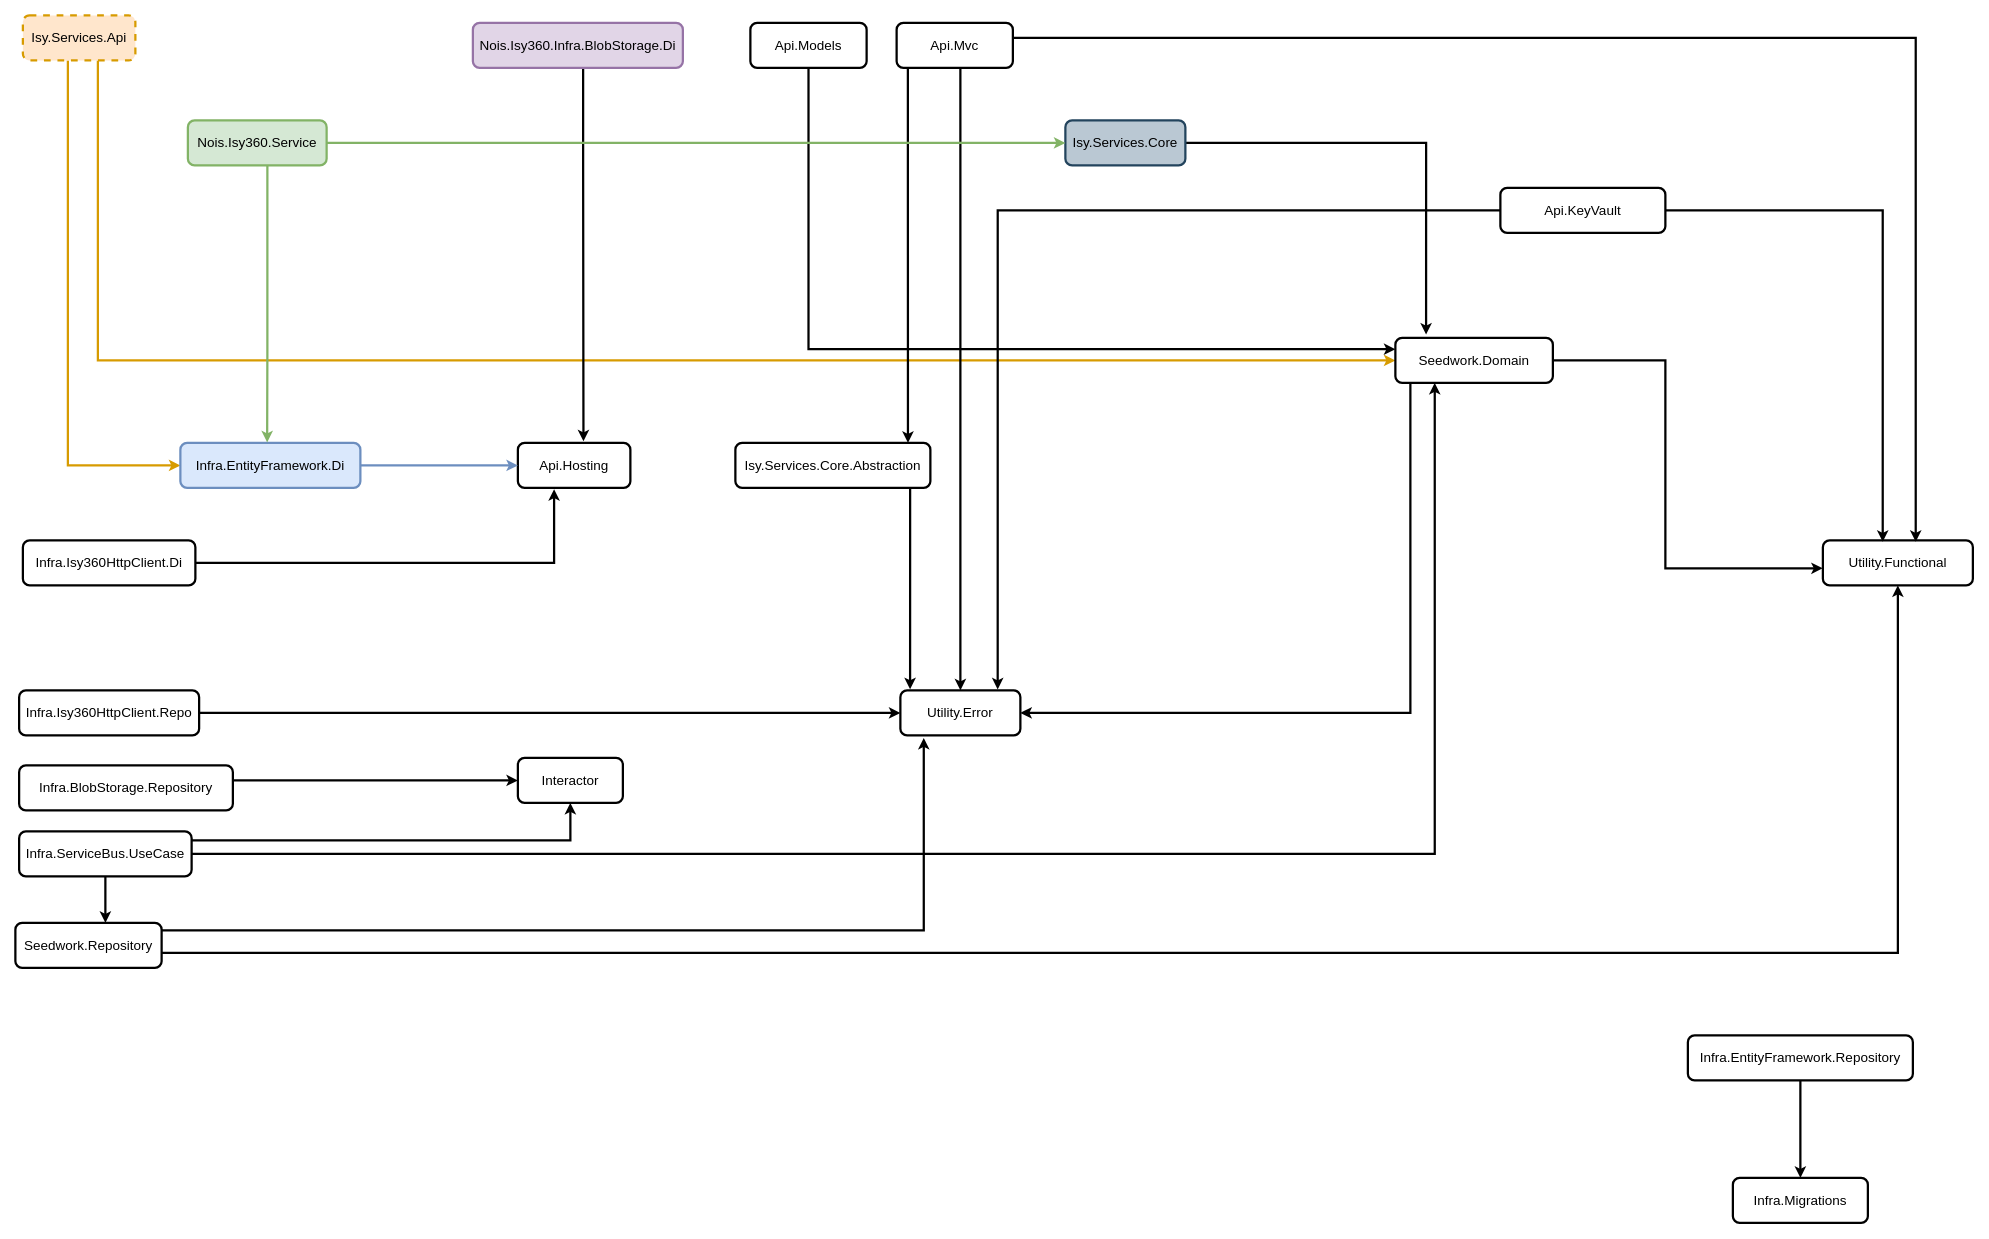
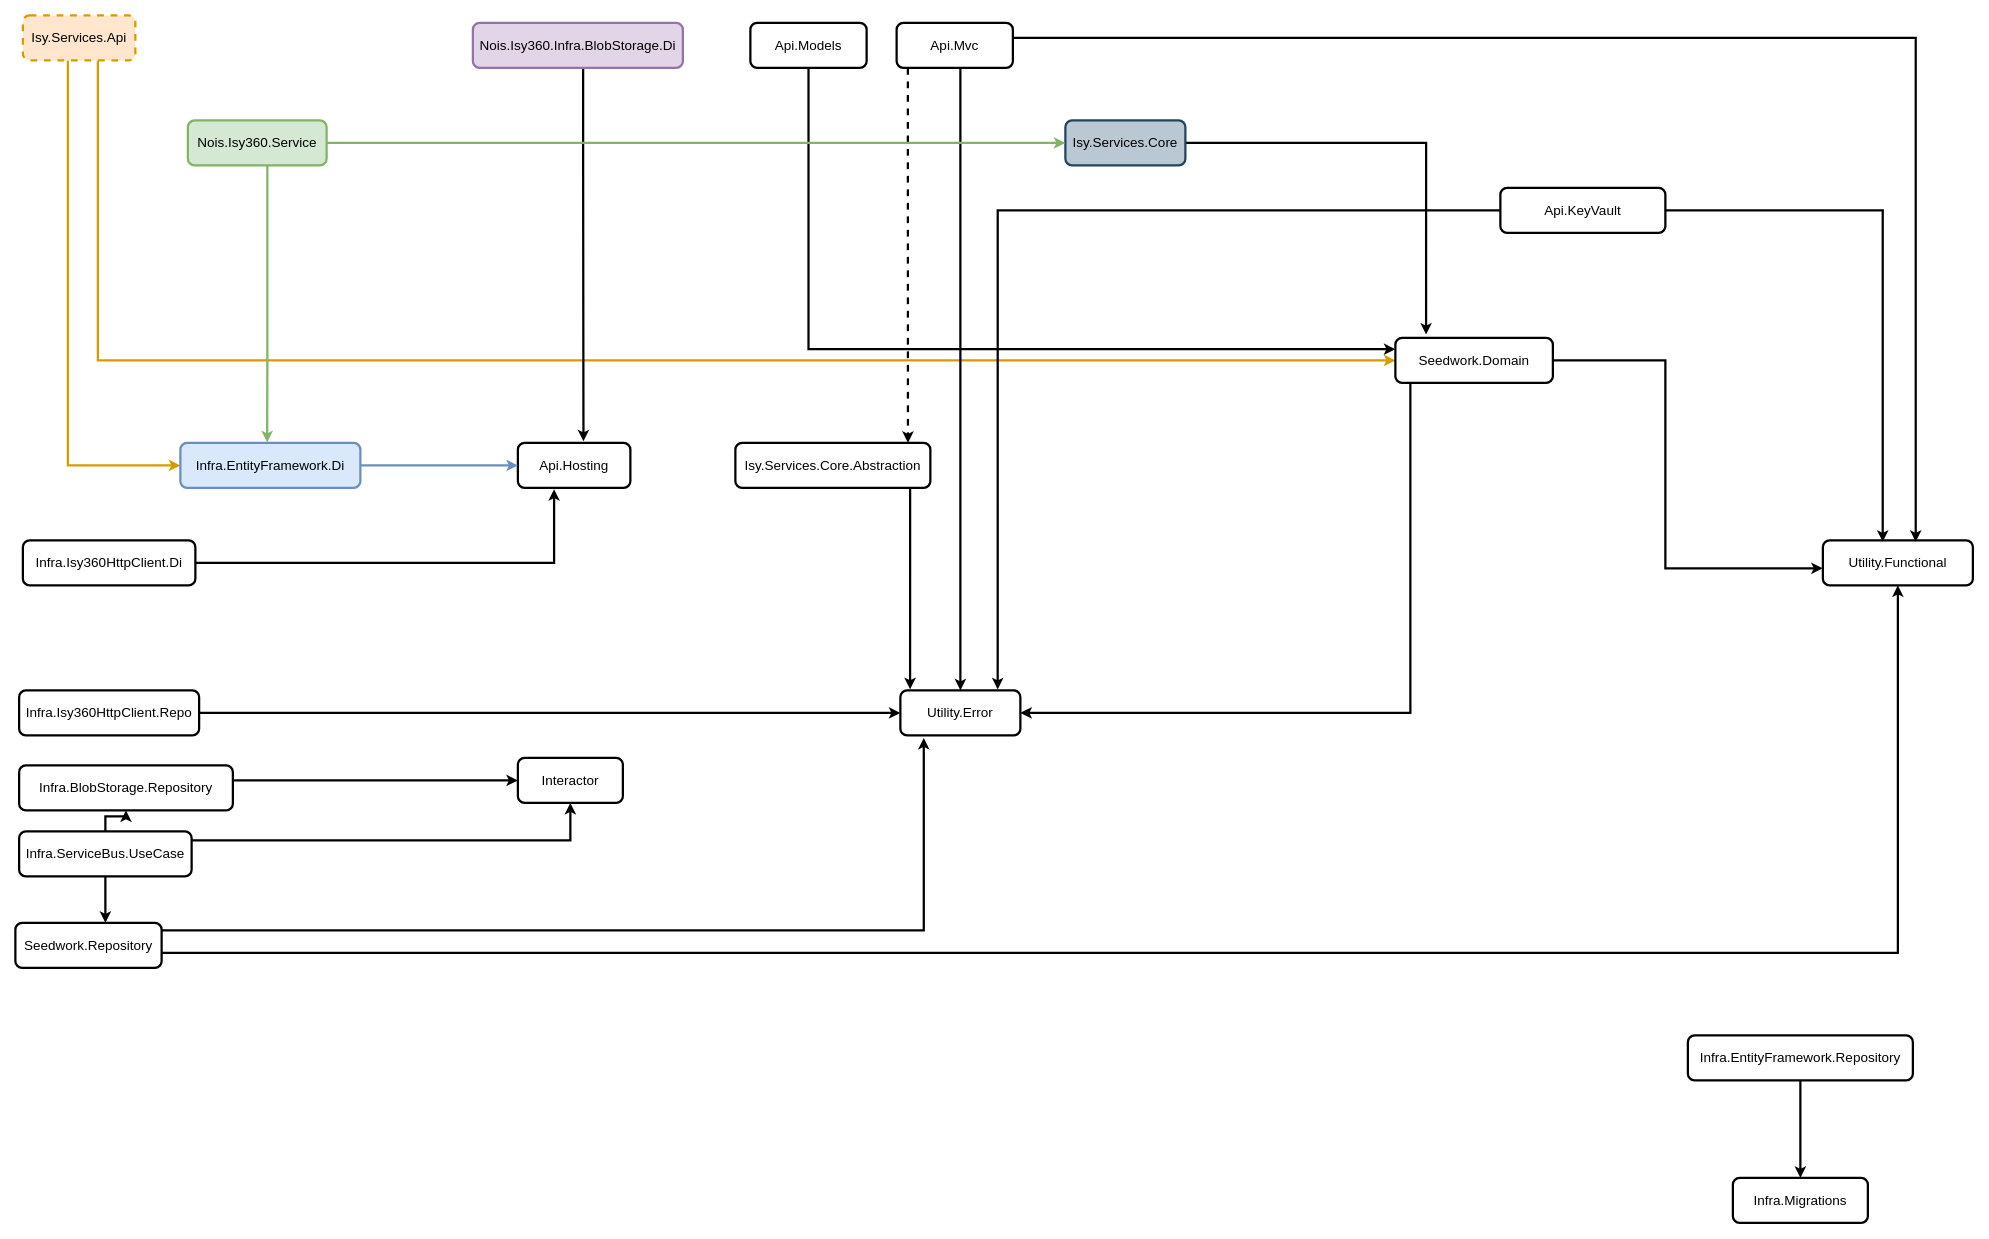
- <mxCell id="22" style="edgeStyle=orthogonalEdgeStyle;rounded=0;orthogonalLoop=1;jettySize=auto;html=1;entryX=0.885;entryY=0;entryDx=0;entryDy=0;entryPerimeter=0;fontSize=18;strokeWidth=3;" edge="1" parent="1" source="23" target="30"><mxGeometry relative="1" as="geometry"><Array as="points"><mxPoint x="1210" y="200" /><mxPoint x="1210" y="200" /></Array></mxGeometry></mxCell>
+ <mxCell id="22" style="edgeStyle=orthogonalEdgeStyle;rounded=0;orthogonalLoop=1;jettySize=auto;html=1;entryX=0.885;entryY=0;entryDx=0;entryDy=0;entryPerimeter=0;fontSize=18;strokeWidth=3;dashed=1;" edge="1" parent="1" source="23" target="30"><mxGeometry relative="1" as="geometry"><Array as="points"><mxPoint x="1210" y="200" /><mxPoint x="1210" y="200" /></Array></mxGeometry></mxCell>
- <mxCell id="39" style="edgeStyle=orthogonalEdgeStyle;rounded=0;orthogonalLoop=1;jettySize=auto;html=1;entryX=0.25;entryY=1;entryDx=0;entryDy=0;fontSize=18;strokeWidth=3;" edge="1" parent="1" source="41" target="7"><mxGeometry relative="1" as="geometry" /></mxCell>
+ <mxCell id="39" style="edgeStyle=orthogonalEdgeStyle;rounded=0;orthogonalLoop=1;jettySize=auto;html=1;fontSize=18;strokeWidth=3;" edge="1" parent="1" source="41" target="25"><mxGeometry relative="1" as="geometry" /></mxCell>
